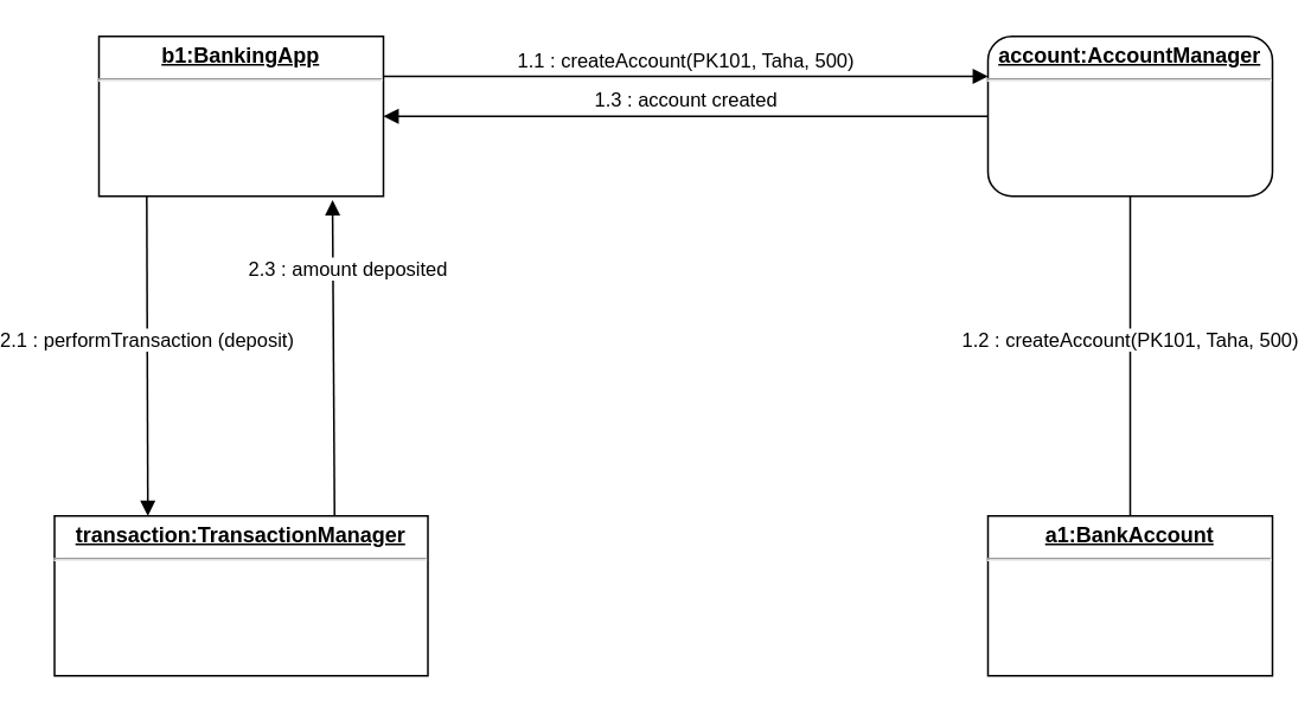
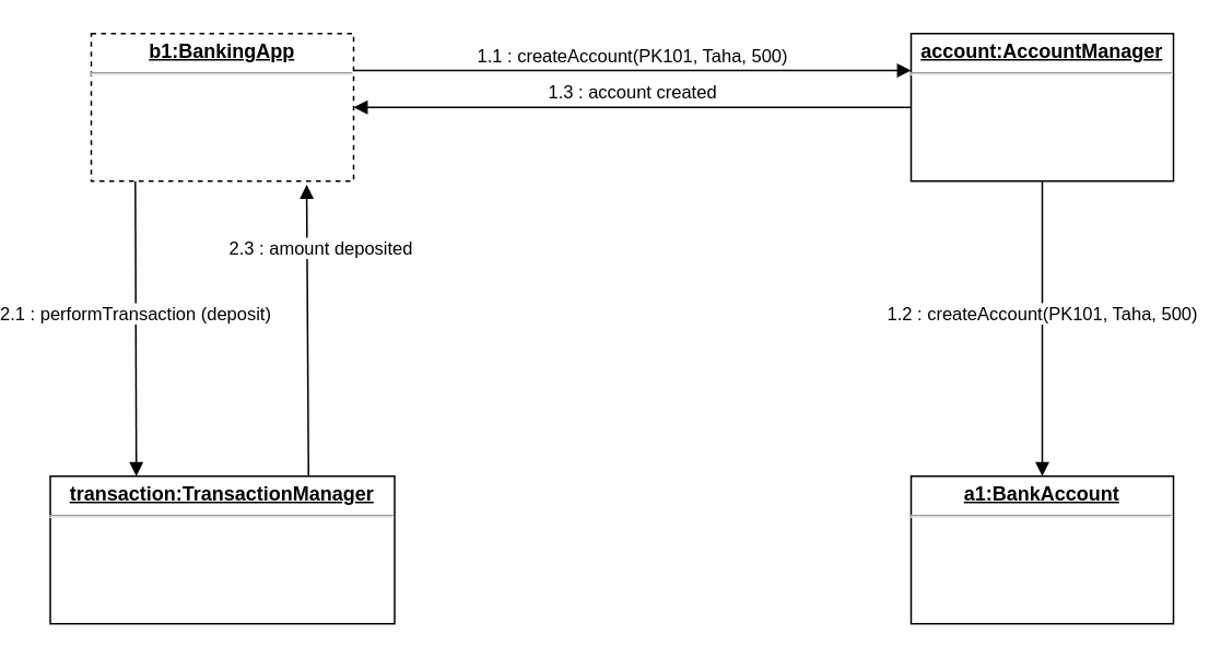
- <mxCell id="3" value="&lt;p style=&quot;margin:0px;margin-top:4px;text-align:center;text-decoration:underline;&quot;&gt;&lt;b&gt;b1:BankingApp&lt;/b&gt;&lt;/p&gt;&lt;hr&gt;&lt;p style=&quot;margin:0px;margin-left:8px;&quot;&gt;&lt;br&gt;&lt;/p&gt;" style="verticalAlign=top;align=left;overflow=fill;fontSize=12;fontFamily=Helvetica;html=1;whiteSpace=wrap;" vertex="1" parent="1"><mxGeometry x="45" y="20" width="160" height="90" as="geometry" /></mxCell>
+ <mxCell id="3" value="&lt;p style=&quot;margin:0px;margin-top:4px;text-align:center;text-decoration:underline;&quot;&gt;&lt;b&gt;b1:BankingApp&lt;/b&gt;&lt;/p&gt;&lt;hr&gt;&lt;p style=&quot;margin:0px;margin-left:8px;&quot;&gt;&lt;br&gt;&lt;/p&gt;" style="verticalAlign=top;align=left;overflow=fill;fontSize=12;fontFamily=Helvetica;html=1;whiteSpace=wrap;dashed=1;" vertex="1" parent="1"><mxGeometry x="45" y="20" width="160" height="90" as="geometry" /></mxCell>
- <mxCell id="2" value="&lt;p style=&quot;margin:0px;margin-top:4px;text-align:center;text-decoration:underline;&quot;&gt;&lt;b&gt;account:AccountManager&lt;/b&gt;&lt;/p&gt;&lt;hr&gt;&lt;p style=&quot;margin:0px;margin-left:8px;&quot;&gt;&lt;br&gt;&lt;/p&gt;" style="verticalAlign=top;align=left;overflow=fill;fontSize=12;fontFamily=Helvetica;html=1;whiteSpace=wrap;rounded=1;" vertex="1" parent="1"><mxGeometry x="545" y="20" width="160" height="90" as="geometry" /></mxCell>
+ <mxCell id="2" value="&lt;p style=&quot;margin:0px;margin-top:4px;text-align:center;text-decoration:underline;&quot;&gt;&lt;b&gt;account:AccountManager&lt;/b&gt;&lt;/p&gt;&lt;hr&gt;&lt;p style=&quot;margin:0px;margin-left:8px;&quot;&gt;&lt;br&gt;&lt;/p&gt;" style="verticalAlign=top;align=left;overflow=fill;fontSize=12;fontFamily=Helvetica;html=1;whiteSpace=wrap;" vertex="1" parent="1"><mxGeometry x="545" y="20" width="160" height="90" as="geometry" /></mxCell>
- <mxCell id="9" value="1.2&amp;nbsp;: createAccount(PK101, Taha, 500)" style="html=1;verticalAlign=bottom;endArrow=none;curved=0;rounded=0;exitX=0.5;exitY=1;exitDx=0;exitDy=0;entryX=0.5;entryY=0;entryDx=0;entryDy=0;" edge="1" parent="1" source="2" target="4"><mxGeometry width="80" relative="1" as="geometry"><mxPoint x="215" y="53" as="sourcePoint" /><mxPoint x="555" y="53" as="targetPoint" /></mxGeometry></mxCell>
+ <mxCell id="9" value="1.2&amp;nbsp;: createAccount(PK101, Taha, 500)" style="html=1;verticalAlign=bottom;endArrow=block;curved=0;rounded=0;exitX=0.5;exitY=1;exitDx=0;exitDy=0;entryX=0.5;entryY=0;entryDx=0;entryDy=0;" edge="1" parent="1" source="2" target="4"><mxGeometry width="80" relative="1" as="geometry"><mxPoint x="215" y="53" as="sourcePoint" /><mxPoint x="555" y="53" as="targetPoint" /></mxGeometry></mxCell>
